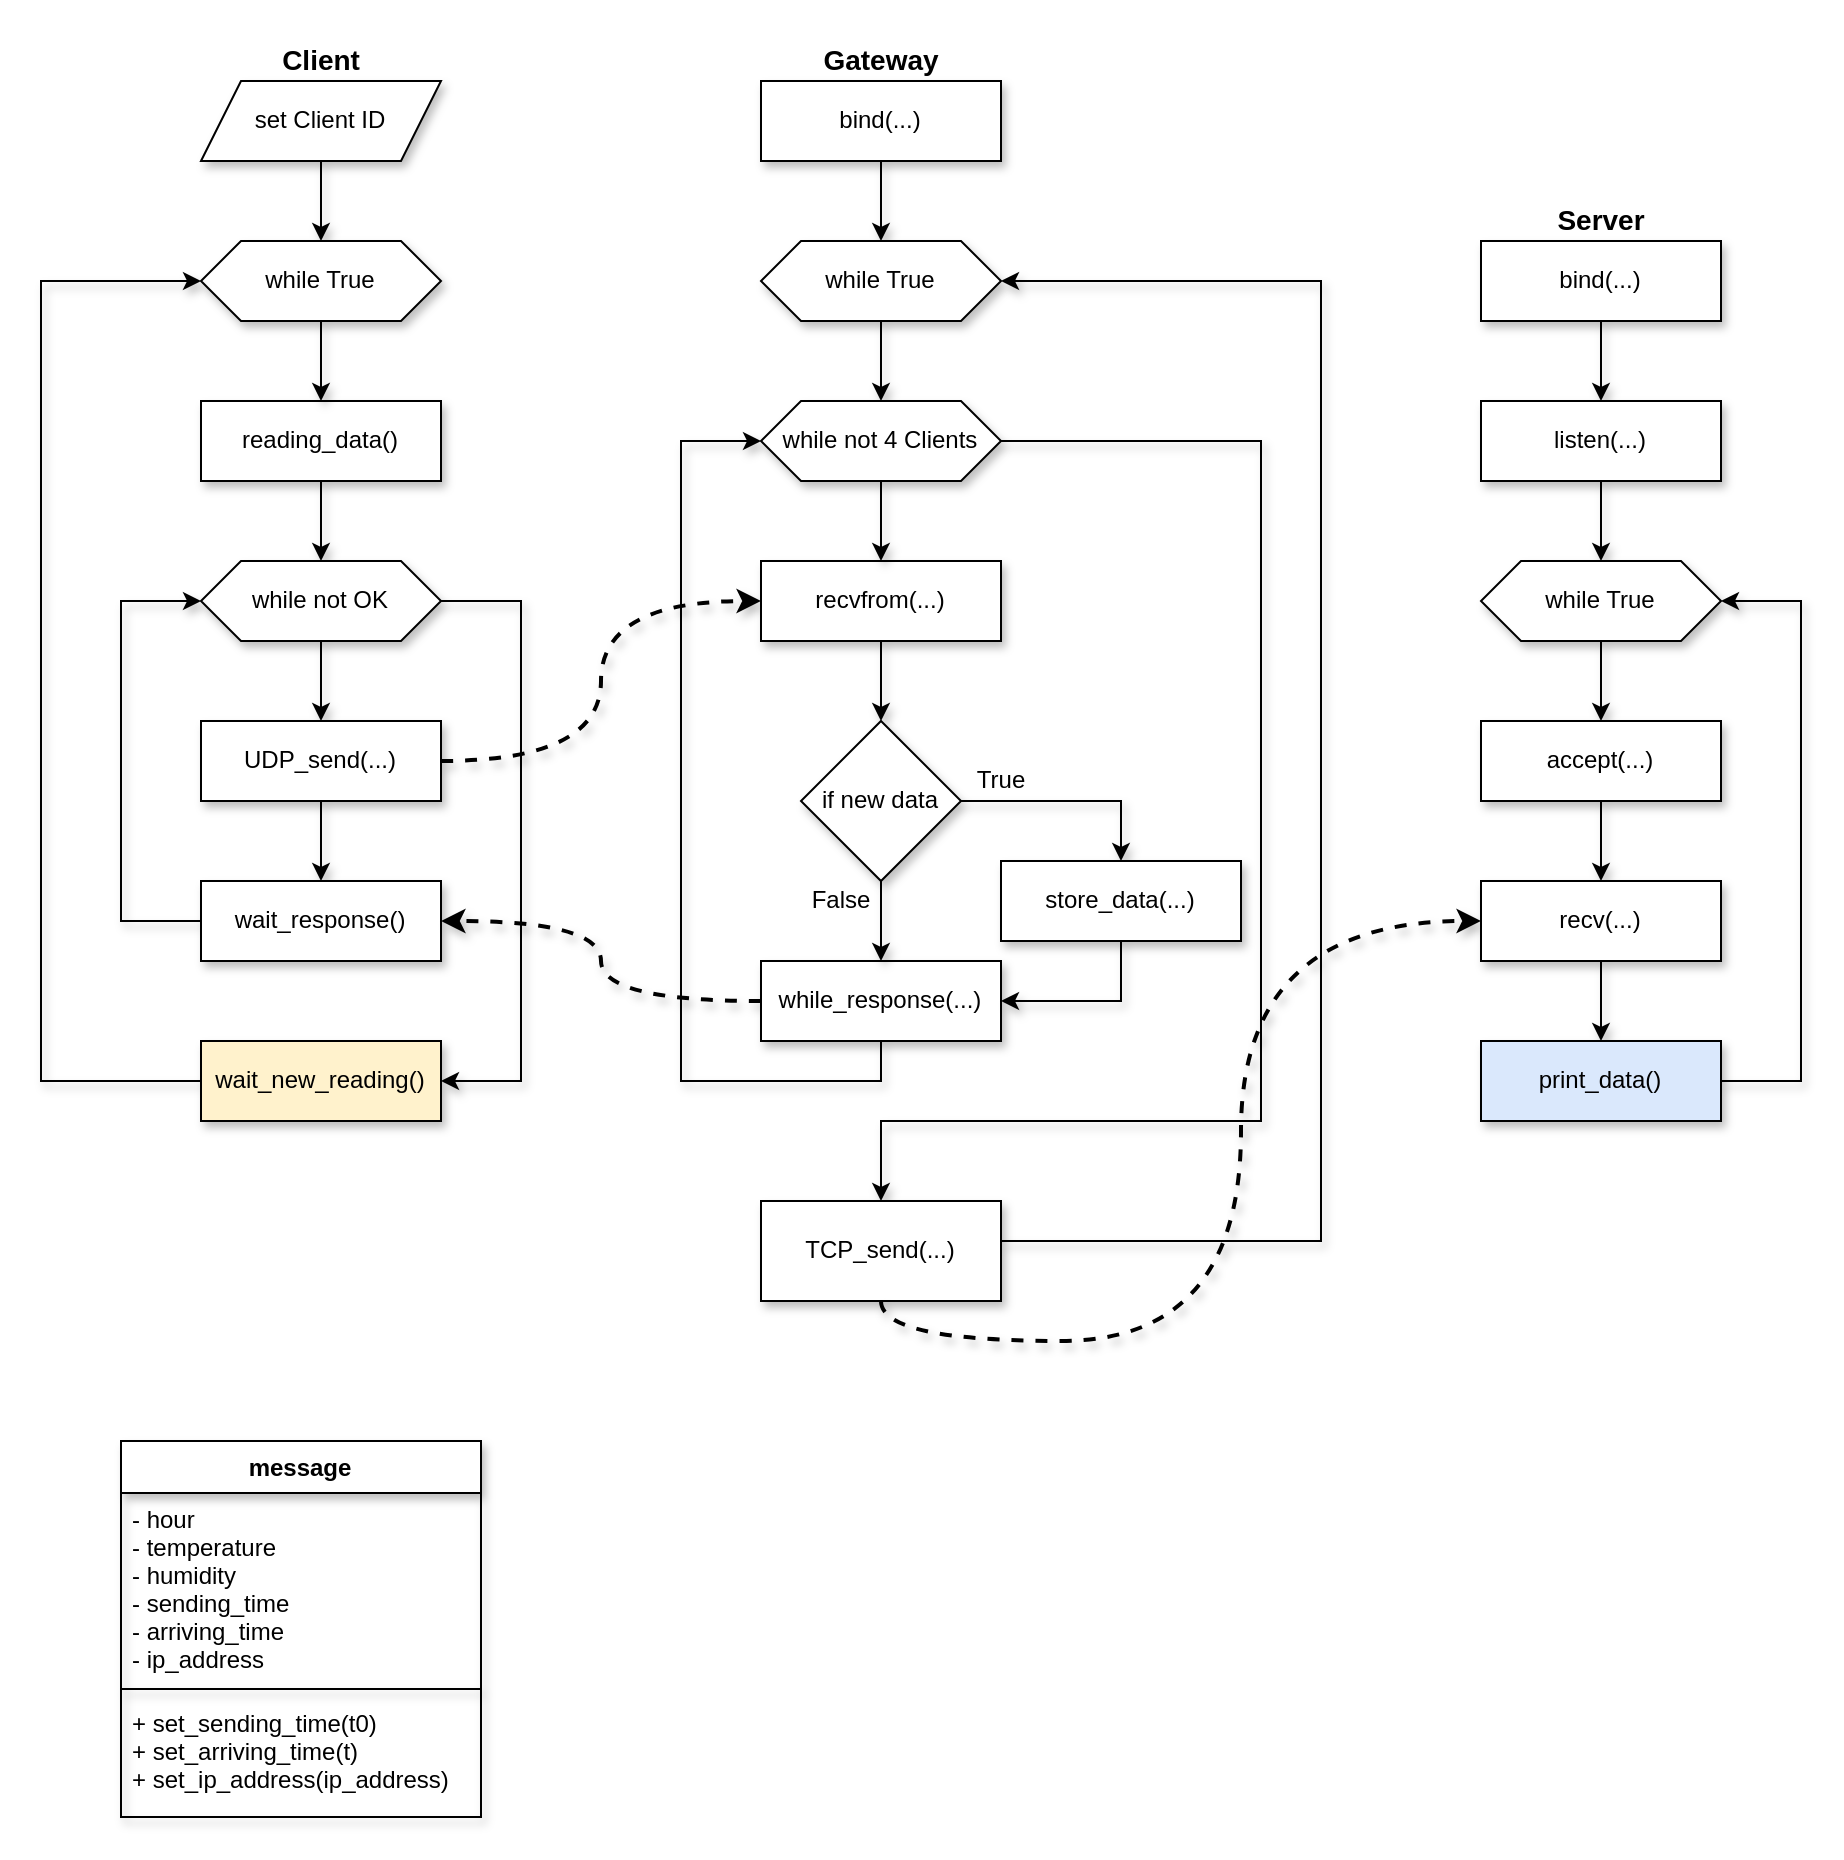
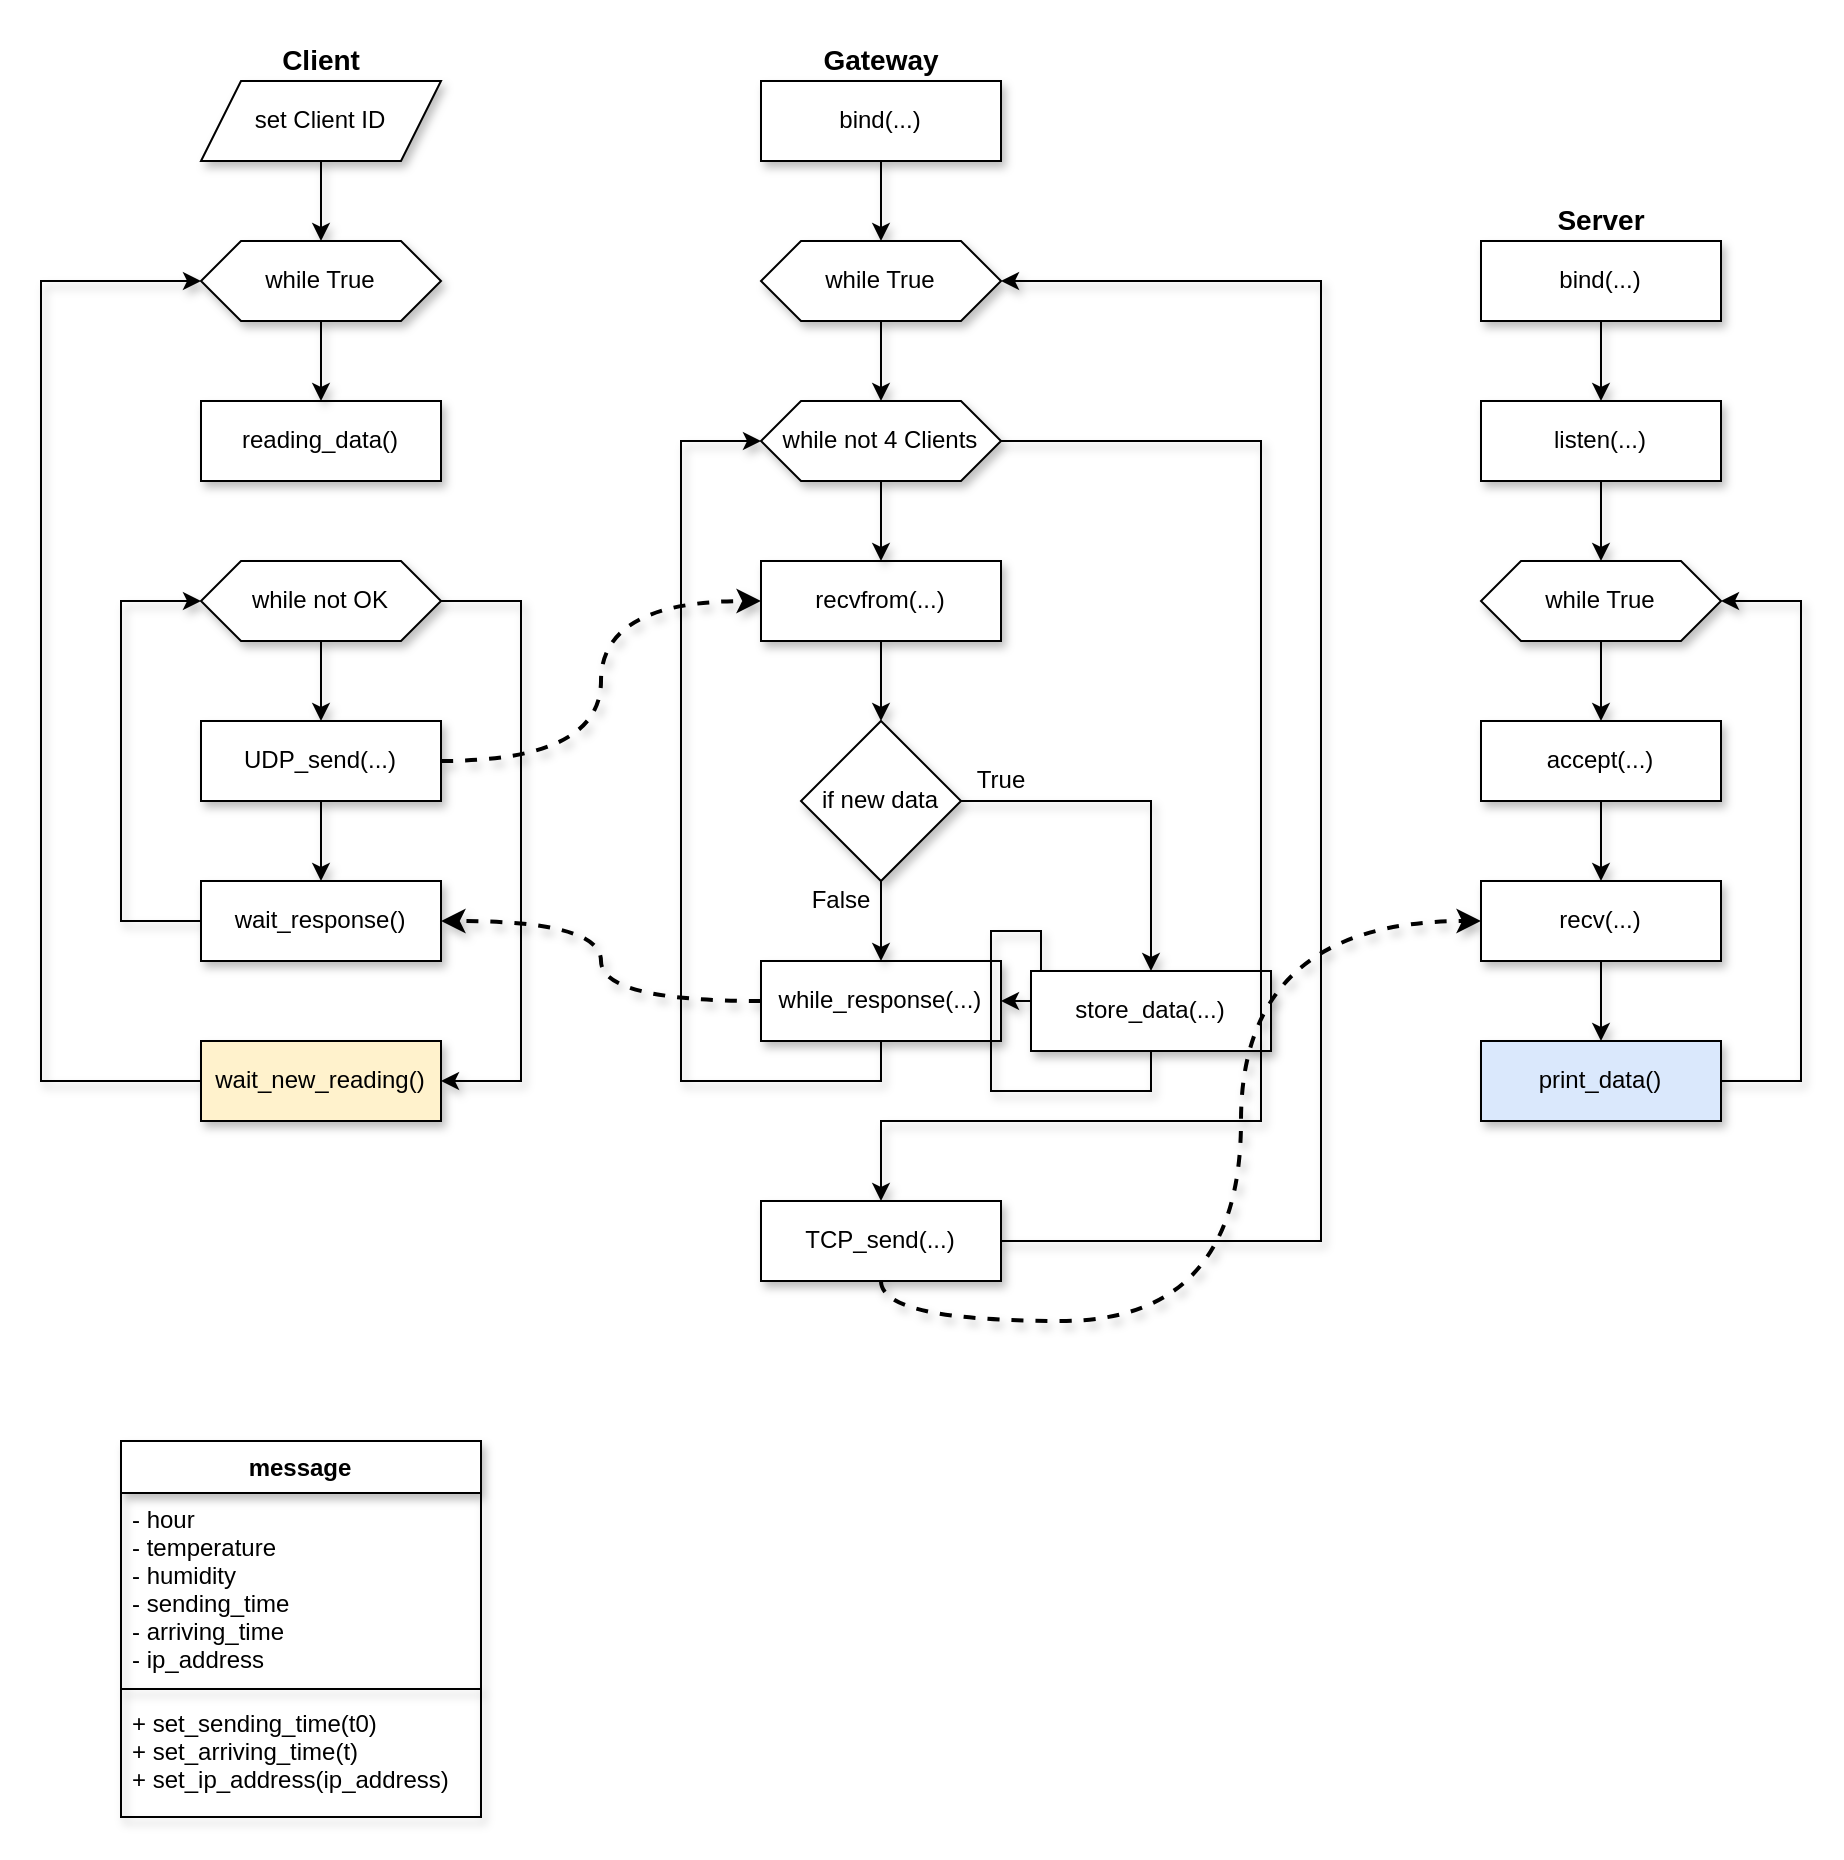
- <mxCell id="5" style="edgeStyle=orthogonalEdgeStyle;rounded=0;orthogonalLoop=1;jettySize=auto;html=1;shadow=1;" parent="1" source="6" target="11" edge="1"><mxGeometry relative="1" as="geometry" /></mxCell>
- <mxCell id="33" value="store_data(...)" style="rounded=0;whiteSpace=wrap;html=1;shadow=1;" parent="1" vertex="1"><mxGeometry x="500" y="430" width="120" height="40" as="geometry" /></mxCell>
+ <mxCell id="33" value="store_data(...)" style="rounded=0;whiteSpace=wrap;html=1;shadow=1;" parent="1" vertex="1"><mxGeometry x="515" y="485" width="120" height="40" as="geometry" /></mxCell>
- <mxCell id="40" value="TCP_send(...)" style="rounded=0;whiteSpace=wrap;html=1;shadow=1;" parent="1" vertex="1"><mxGeometry x="380" y="600" width="120" height="50" as="geometry" /></mxCell>
+ <mxCell id="40" value="TCP_send(...)" style="rounded=0;whiteSpace=wrap;html=1;shadow=1;" parent="1" vertex="1"><mxGeometry x="380" y="600" width="120" height="40" as="geometry" /></mxCell>
